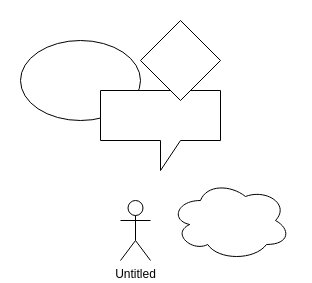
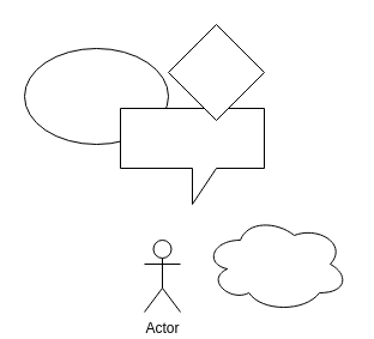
- <mxCell id="7" value="Untitled" style="shape=umlActor;verticalLabelPosition=bottom;verticalAlign=top;html=1;outlineConnect=0;" vertex="1" parent="5"><mxGeometry x="120" y="200" width="30" height="60" as="geometry" /></mxCell>
+ <mxCell id="7" value="Actor" style="shape=umlActor;verticalLabelPosition=bottom;verticalAlign=top;html=1;outlineConnect=0;" vertex="1" parent="5"><mxGeometry x="120" y="200" width="30" height="60" as="geometry" /></mxCell>
